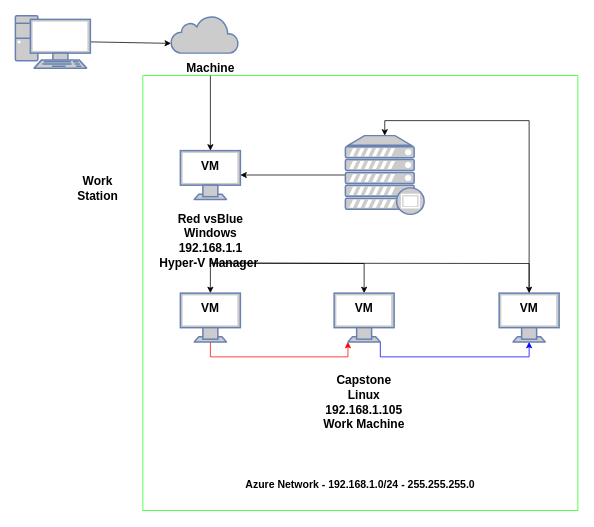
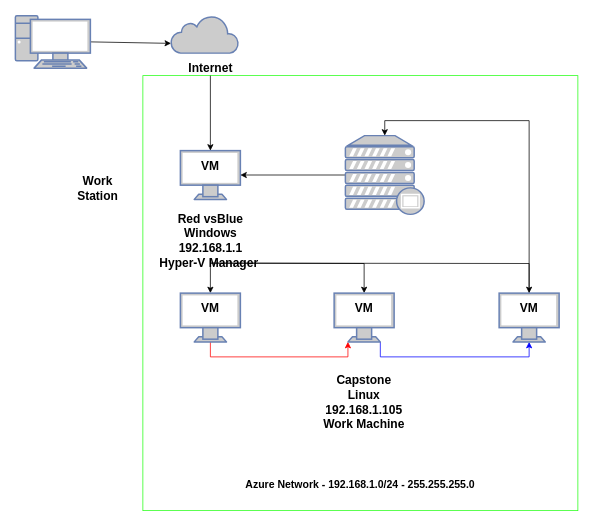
- <mxCell id="21" value="&lt;b&gt;&lt;font style=&quot;font-size: 16px&quot;&gt;Machine&lt;/font&gt;&lt;/b&gt;" style="text;html=1;strokeColor=none;fillColor=none;align=center;verticalAlign=middle;whiteSpace=wrap;rounded=0;" vertex="1" parent="1"><mxGeometry x="242.5" y="80" width="75" height="20" as="geometry" /></mxCell>
+ <mxCell id="21" value="&lt;b&gt;&lt;font style=&quot;font-size: 16px&quot;&gt;Internet&lt;/font&gt;&lt;/b&gt;" style="text;html=1;strokeColor=none;fillColor=none;align=center;verticalAlign=middle;whiteSpace=wrap;rounded=0;" vertex="1" parent="1"><mxGeometry x="242.5" y="80" width="75" height="20" as="geometry" /></mxCell>
